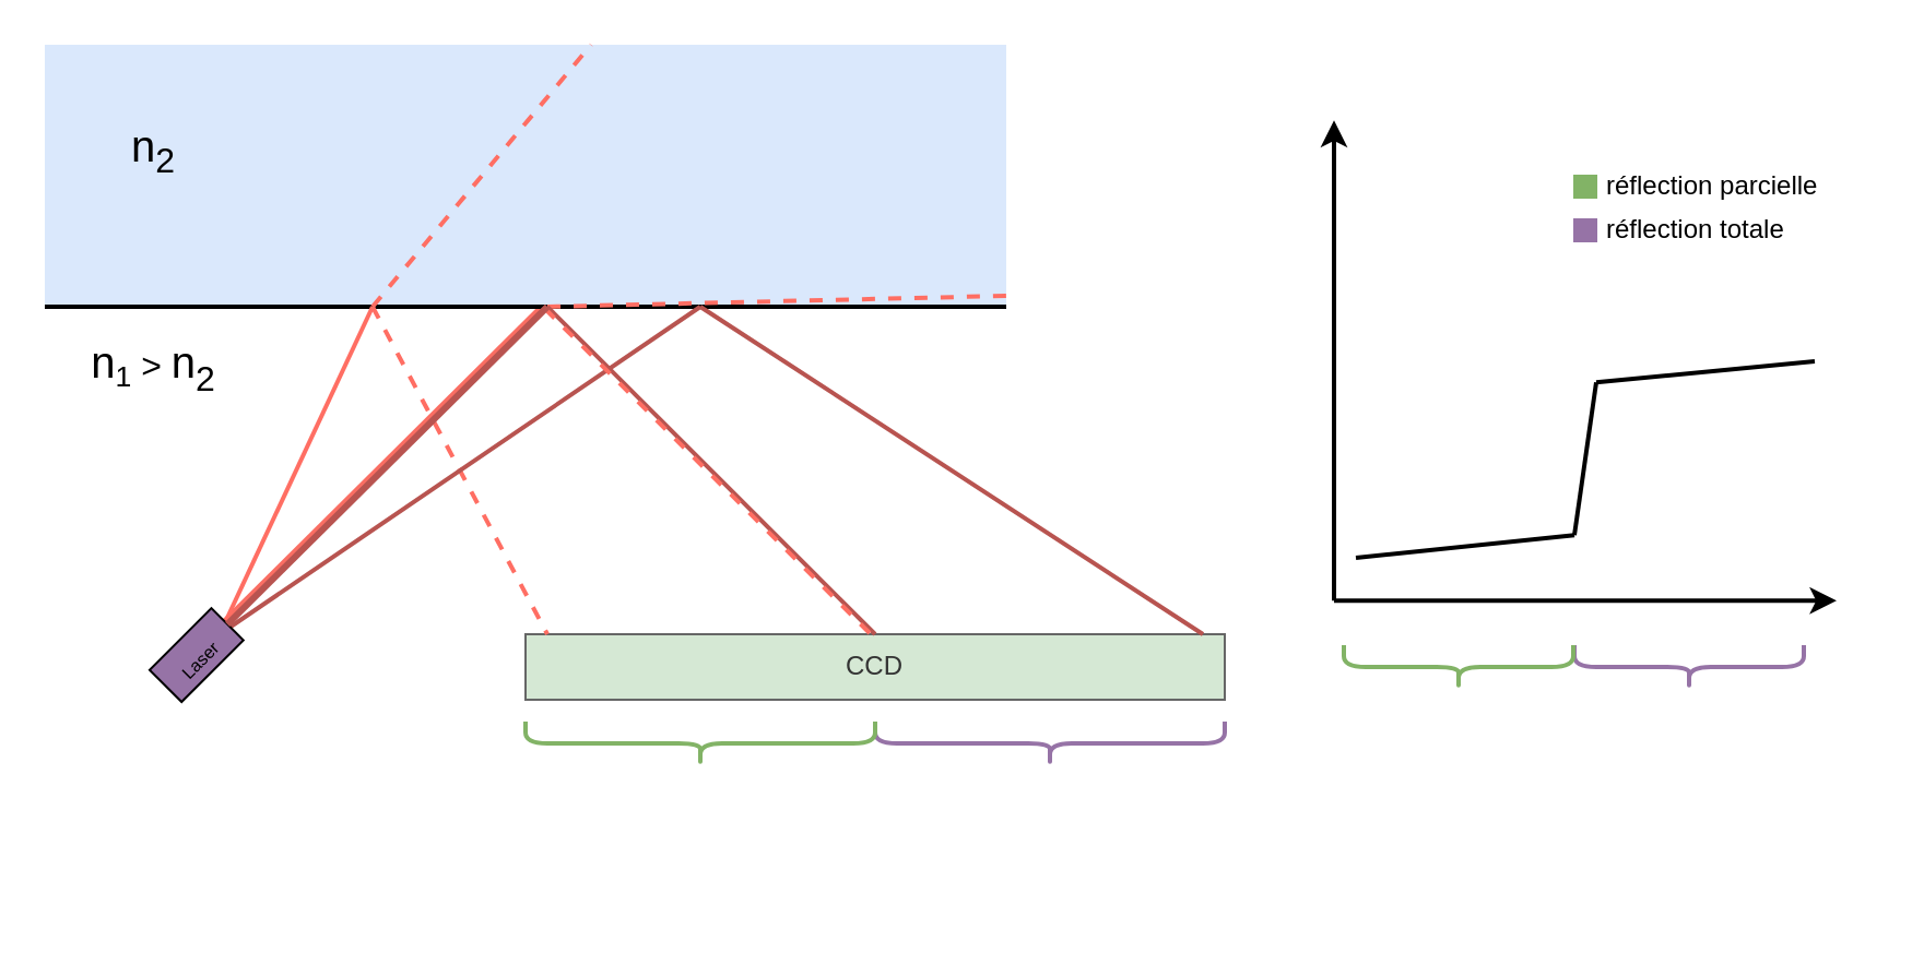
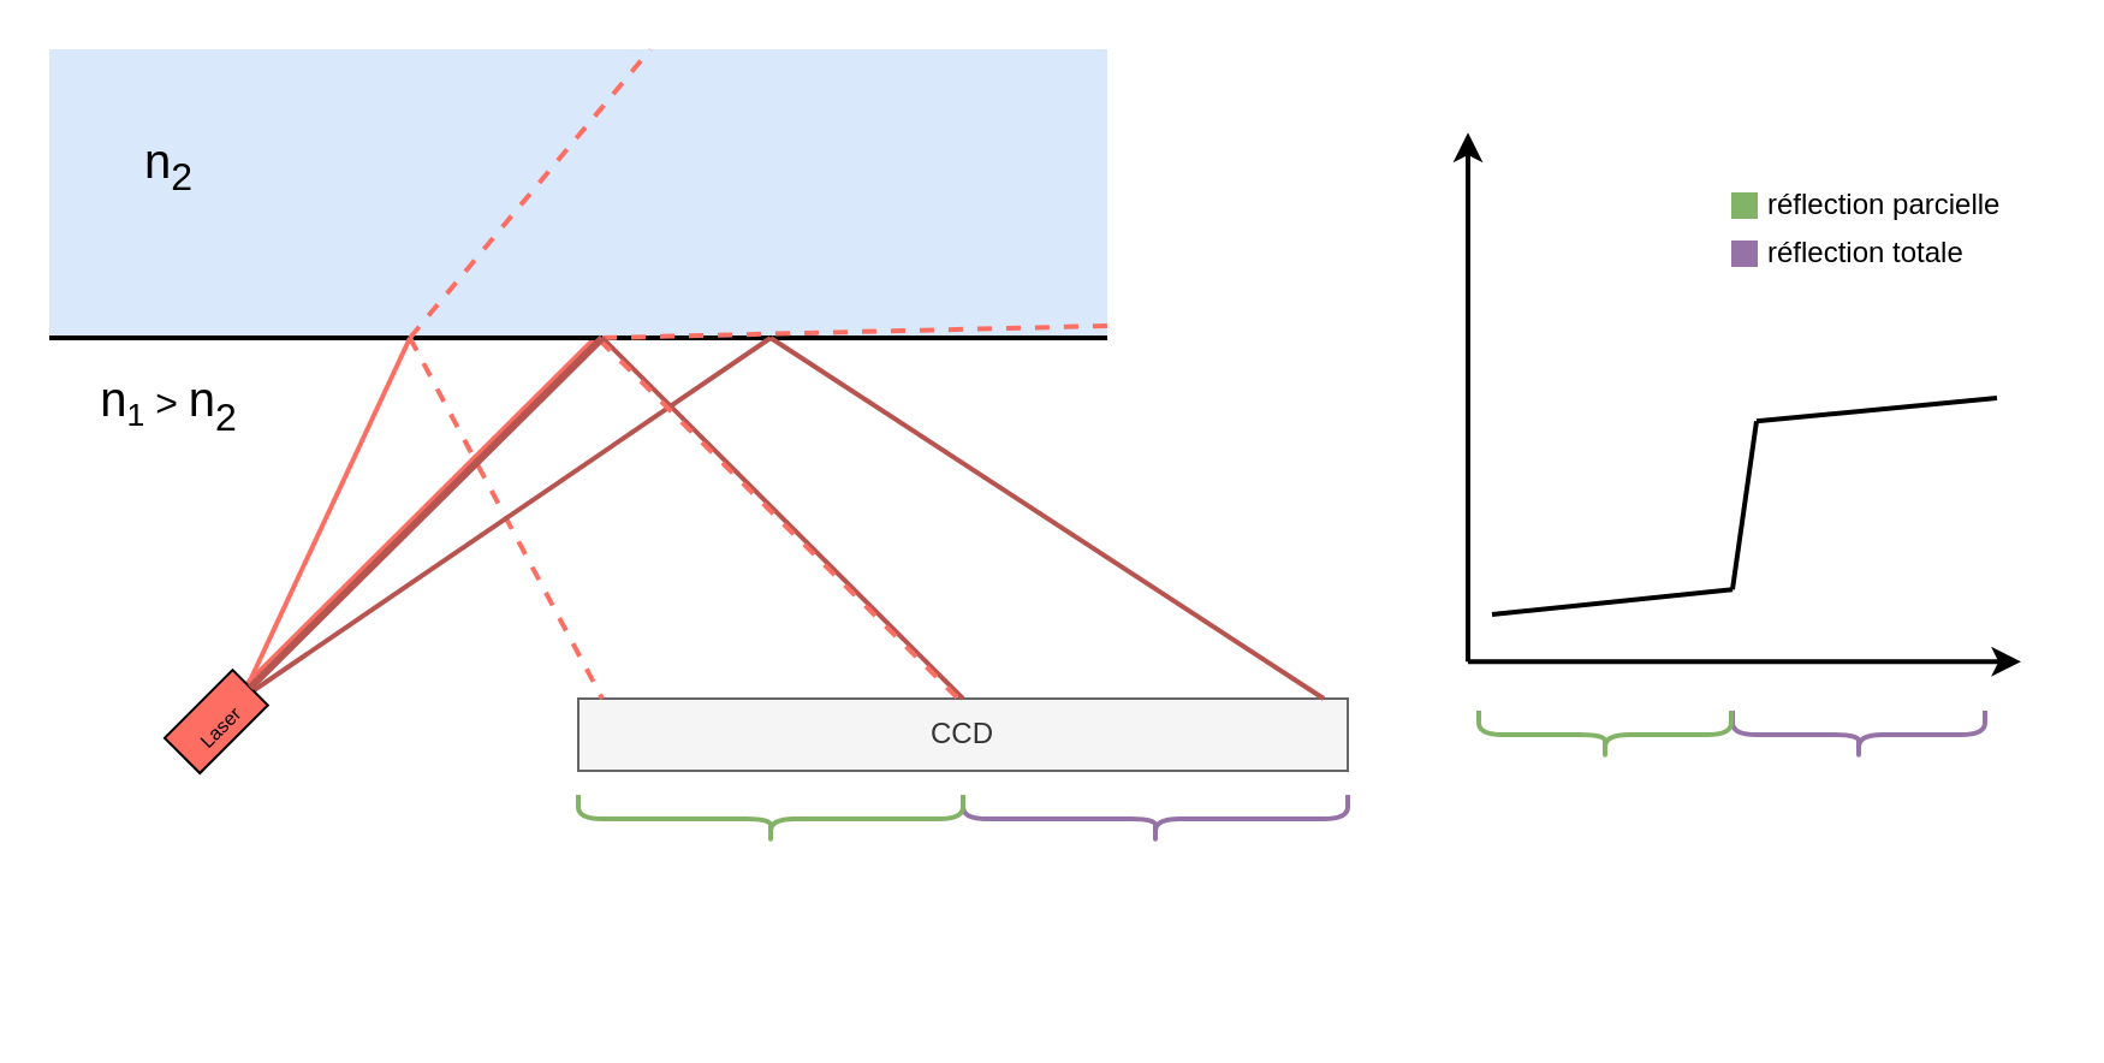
- <mxCell id="15" value="&lt;font style=&quot;font-size: 8px;&quot;&gt;Laser&lt;/font&gt;" style="rounded=0;whiteSpace=wrap;html=1;fontSize=16;fillColor=#9673a6;strokeColor=#000000;rotation=-45;" parent="1" vertex="1"><mxGeometry x="69.44" y="289.16" width="40" height="20.73" as="geometry" /></mxCell>
+ <mxCell id="15" value="&lt;font style=&quot;font-size: 8px;&quot;&gt;Laser&lt;/font&gt;" style="rounded=0;whiteSpace=wrap;html=1;fontSize=16;fillColor=#FF6E63;strokeColor=#000000;rotation=-45;" parent="1" vertex="1"><mxGeometry x="69.44" y="289.16" width="40" height="20.73" as="geometry" /></mxCell>
- <mxCell id="5" value="CCD" style="rounded=0;whiteSpace=wrap;html=1;fillColor=#d5e8d4;fontColor=#333333;strokeColor=#666666;" parent="1" vertex="1"><mxGeometry x="240" y="290" width="320" height="30" as="geometry" /></mxCell>
+ <mxCell id="5" value="CCD" style="rounded=0;whiteSpace=wrap;html=1;fillColor=#f5f5f5;fontColor=#333333;strokeColor=#666666;" parent="1" vertex="1"><mxGeometry x="240" y="290" width="320" height="30" as="geometry" /></mxCell>
